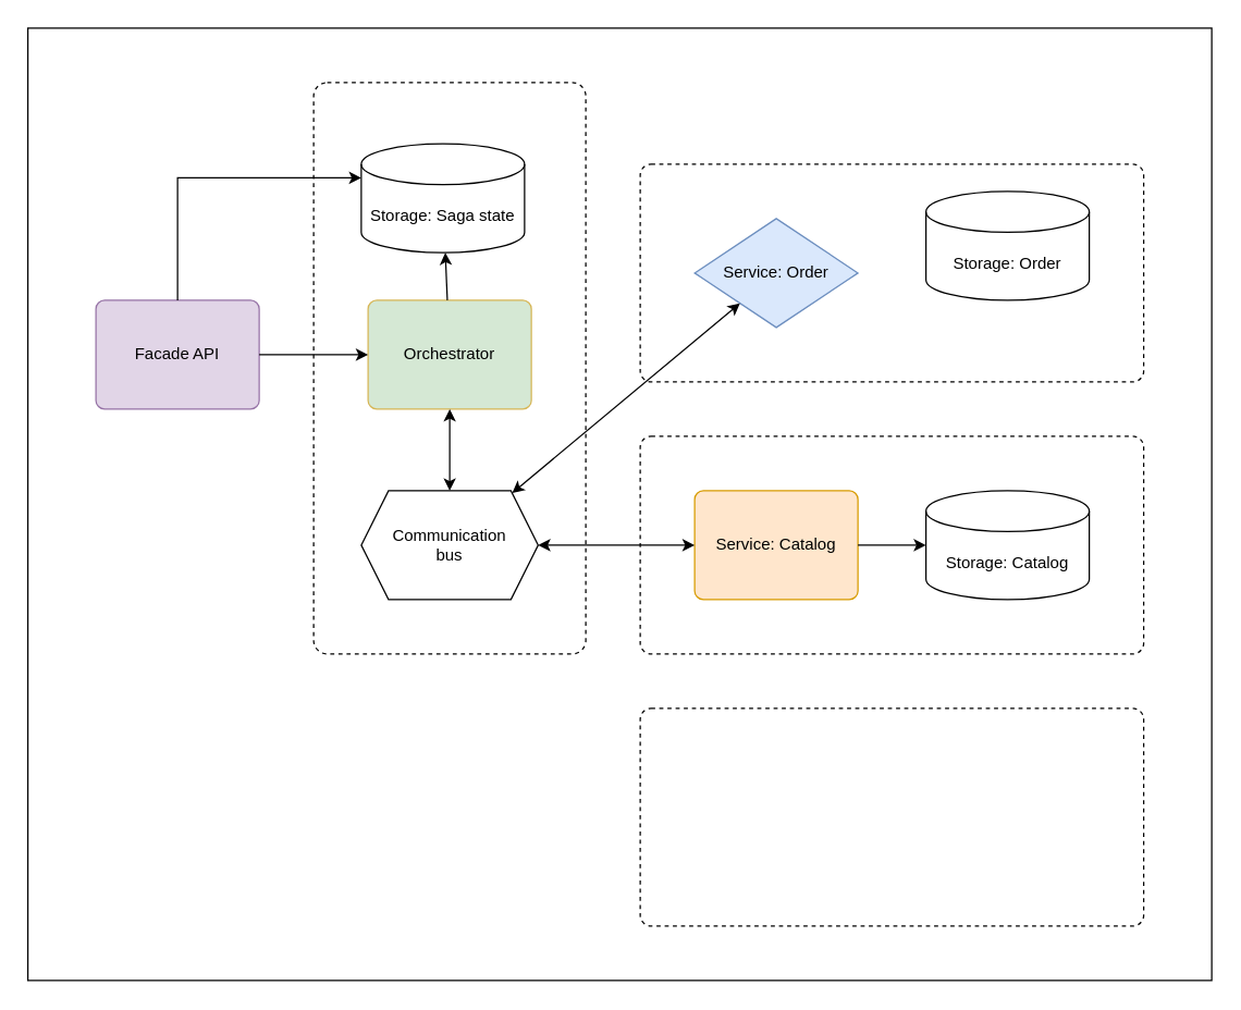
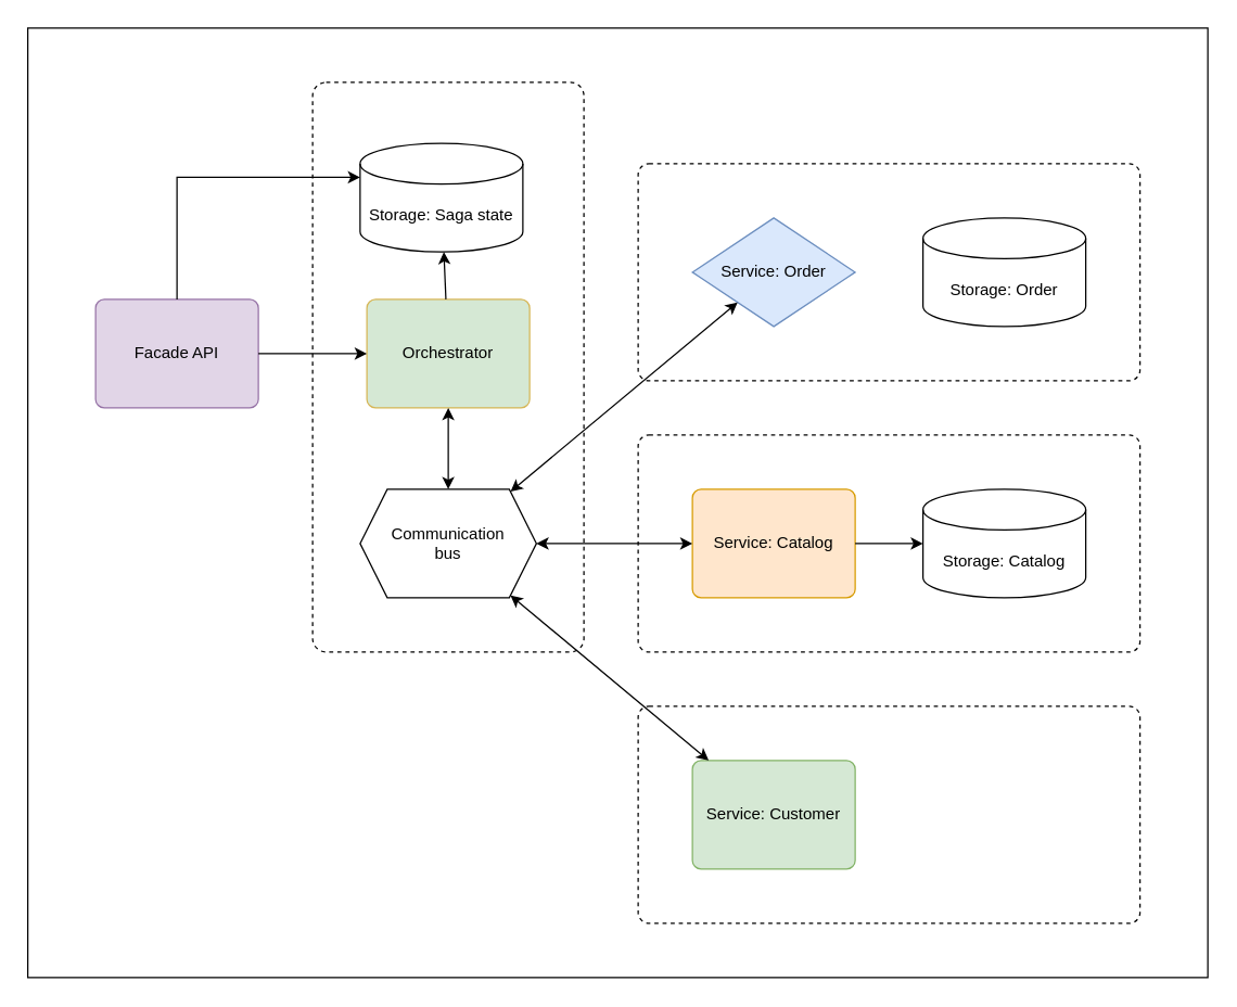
- <mxCell id="7" value="Storage: Order" style="shape=cylinder3;whiteSpace=wrap;html=1;boundedLbl=1;backgroundOutline=1;size=15;" parent="1" vertex="1"><mxGeometry x="680" y="140" width="120" height="80" as="geometry" /></mxCell>
+ <mxCell id="7" value="Storage: Order" style="shape=cylinder3;whiteSpace=wrap;html=1;boundedLbl=1;backgroundOutline=1;size=15;" parent="1" vertex="1"><mxGeometry x="680" y="160" width="120" height="80" as="geometry" /></mxCell>
+ <mxCell id="17" value="" style="endArrow=classic;startArrow=classic;html=1;" parent="1" source="14" target="11" edge="1"><mxGeometry width="50" height="50" relative="1" as="geometry"><mxPoint x="630" y="370" as="sourcePoint" /><mxPoint x="680" y="320" as="targetPoint" /></mxGeometry></mxCell>
+ <mxCell id="11" value="Service: Customer" style="rounded=1;whiteSpace=wrap;html=1;arcSize=8;fillColor=#d5e8d4;strokeColor=#82b366;" parent="1" vertex="1"><mxGeometry x="510" y="560" width="120" height="80" as="geometry" /></mxCell>
